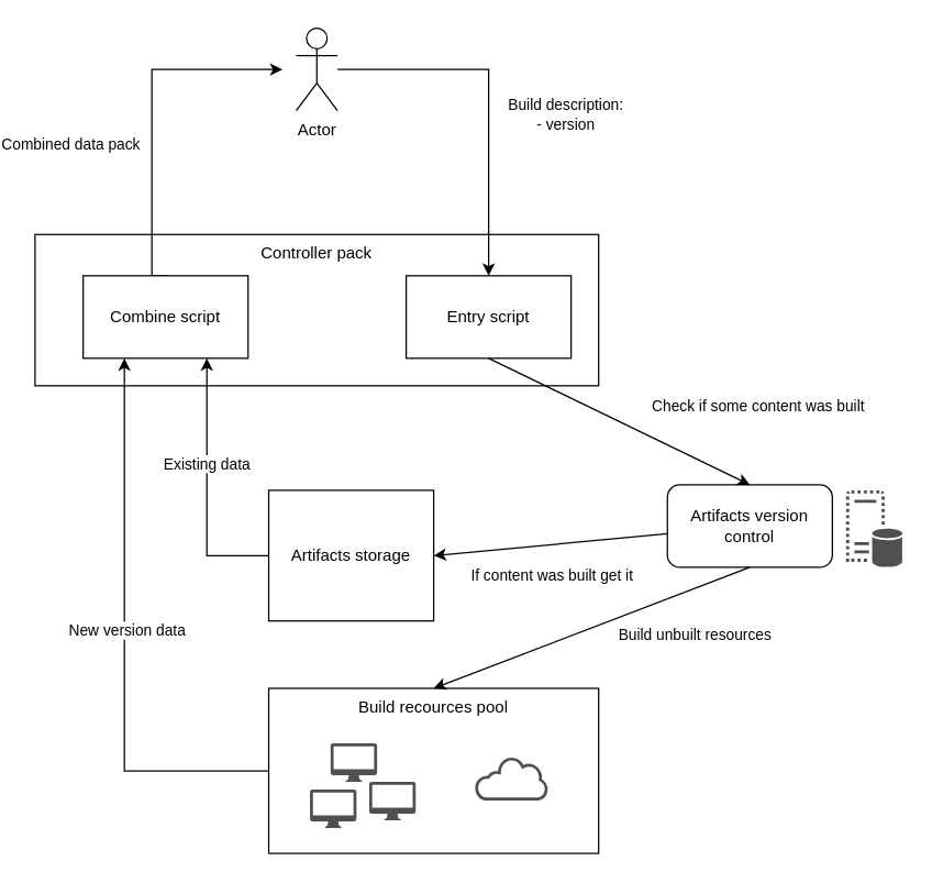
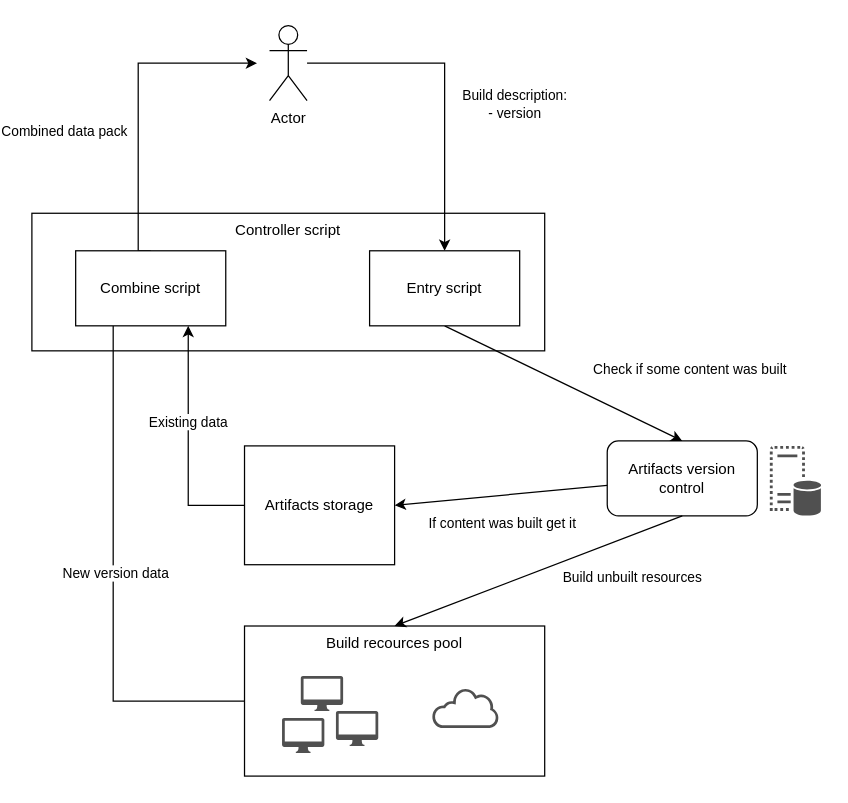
- <mxCell id="2" value="Controller pack" style="rounded=0;whiteSpace=wrap;html=1;verticalAlign=top;" parent="1" vertex="1"><mxGeometry x="20" y="170" width="410" height="110" as="geometry" /></mxCell>
+ <mxCell id="2" value="Controller script" style="rounded=0;whiteSpace=wrap;html=1;verticalAlign=top;" parent="1" vertex="1"><mxGeometry x="20" y="170" width="410" height="110" as="geometry" /></mxCell>
- <mxCell id="14" style="edgeStyle=orthogonalEdgeStyle;rounded=0;orthogonalLoop=1;jettySize=auto;html=1;exitX=0;exitY=0.5;exitDx=0;exitDy=0;entryX=0.25;entryY=1;entryDx=0;entryDy=0;" parent="1" source="16" target="24" edge="1"><mxGeometry relative="1" as="geometry" /></mxCell>
+ <mxCell id="14" style="edgeStyle=orthogonalEdgeStyle;rounded=0;orthogonalLoop=1;jettySize=auto;html=1;exitX=0;exitY=0.5;exitDx=0;exitDy=0;entryX=0.25;entryY=1;entryDx=0;entryDy=0;endArrow=none;" parent="1" source="16" target="24" edge="1"><mxGeometry relative="1" as="geometry" /></mxCell>
